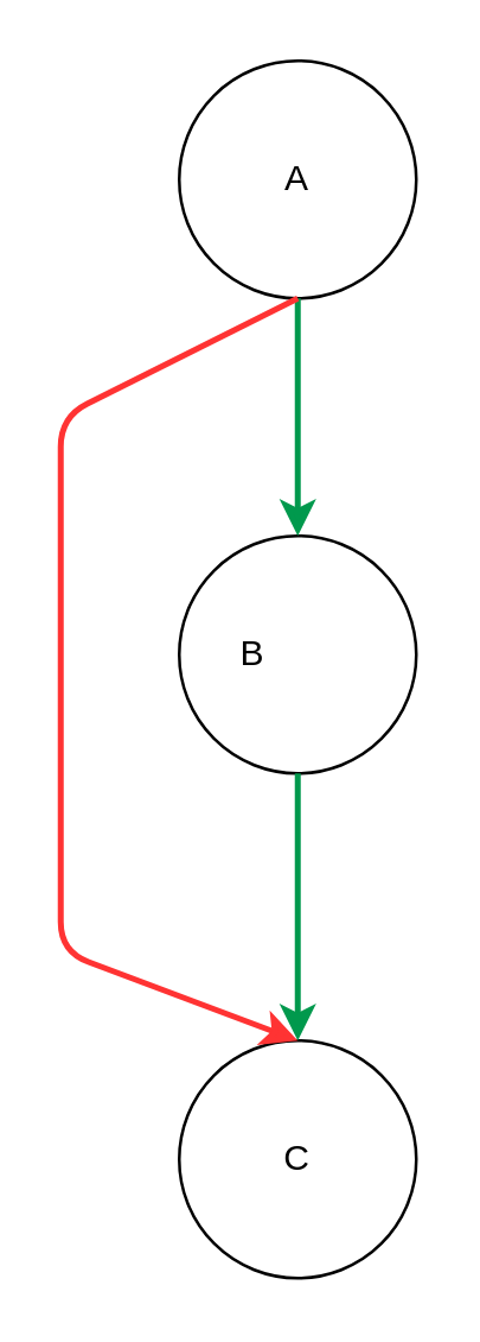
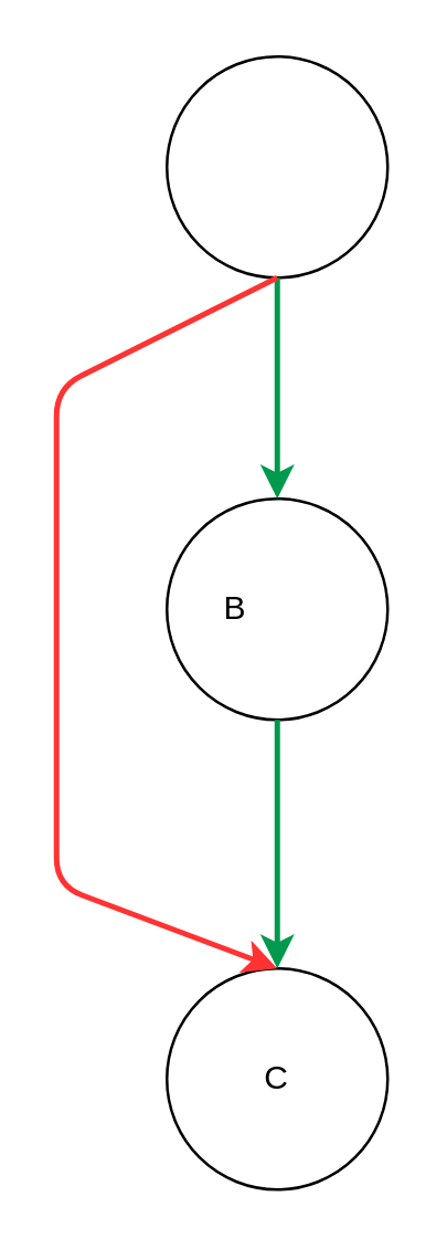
- <mxCell id="8" value="A" style="text;html=1;strokeColor=none;fillColor=none;align=center;verticalAlign=middle;whiteSpace=wrap;rounded=0;" vertex="1" parent="1"><mxGeometry x="80" y="50" width="40" height="20" as="geometry" /></mxCell>
